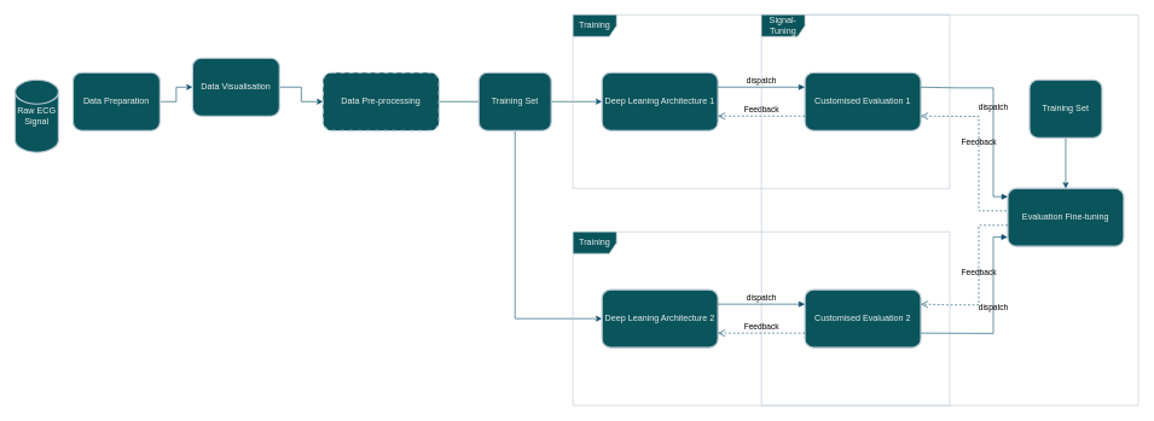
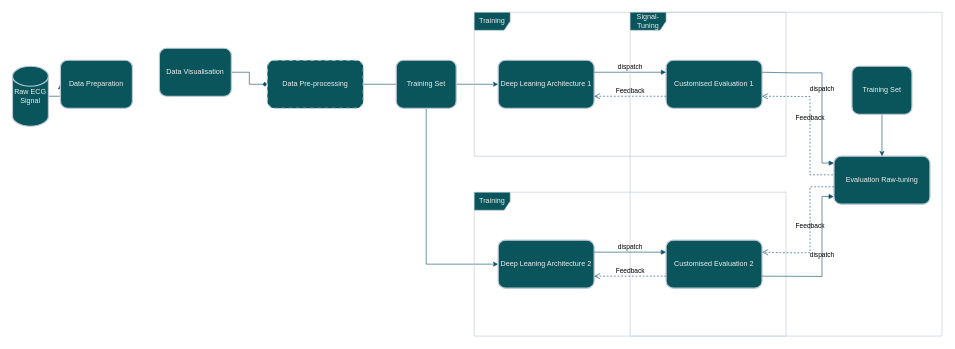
- <mxCell id="4" value="" style="edgeStyle=orthogonalEdgeStyle;rounded=0;orthogonalLoop=1;jettySize=auto;html=1;labelBackgroundColor=none;strokeColor=#0B4D6A;fontColor=default;" parent="1" source="5" target="8" edge="1"><mxGeometry relative="1" as="geometry" /></mxCell>
- <mxCell id="7" value="" style="edgeStyle=orthogonalEdgeStyle;rounded=0;orthogonalLoop=1;jettySize=auto;html=1;labelBackgroundColor=none;strokeColor=#0B4D6A;fontColor=default;" parent="1" source="8" target="10" edge="1"><mxGeometry relative="1" as="geometry" /></mxCell>
+ <mxCell id="7" value="" style="edgeStyle=orthogonalEdgeStyle;rounded=0;orthogonalLoop=1;jettySize=auto;html=1;labelBackgroundColor=none;strokeColor=#0B4D6A;fontColor=default;endArrow=diamond;" parent="1" source="8" target="10" edge="1"><mxGeometry relative="1" as="geometry" /></mxCell>
+ <mxCell id="2" value="" style="edgeStyle=orthogonalEdgeStyle;rounded=0;orthogonalLoop=1;jettySize=auto;html=1;labelBackgroundColor=none;strokeColor=#0B4D6A;fontColor=default;" parent="1" source="3" target="5" edge="1"><mxGeometry relative="1" as="geometry" /></mxCell>
- <mxCell id="17" value="Evaluation Fine-tuning" style="rounded=1;whiteSpace=wrap;html=1;strokeWidth=2;textShadow=0;labelBackgroundColor=none;fillColor=#09555B;strokeColor=#BAC8D3;fontColor=#EEEEEE;" parent="1" vertex="1"><mxGeometry x="1390" y="260" width="160" height="80" as="geometry" /></mxCell>
+ <mxCell id="17" value="Evaluation Raw-tuning" style="rounded=1;whiteSpace=wrap;html=1;strokeWidth=2;textShadow=0;labelBackgroundColor=none;fillColor=#09555B;strokeColor=#BAC8D3;fontColor=#EEEEEE;" parent="1" vertex="1"><mxGeometry x="1390" y="260" width="160" height="80" as="geometry" /></mxCell>
